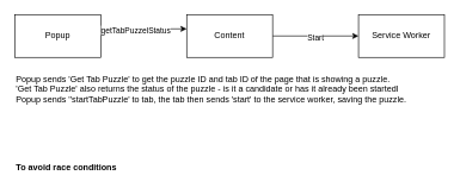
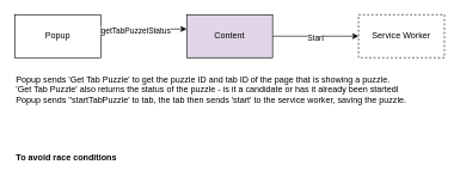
- <mxCell id="5" value="Content" style="rounded=0;whiteSpace=wrap;html=1;" vertex="1" parent="1"><mxGeometry x="260" y="20" width="120" height="60" as="geometry" /></mxCell>
+ <mxCell id="5" value="Content" style="rounded=0;whiteSpace=wrap;html=1;fillColor=#e1d5e7;" vertex="1" parent="1"><mxGeometry x="260" y="20" width="120" height="60" as="geometry" /></mxCell>
- <mxCell id="6" value="Service Worker" style="rounded=0;whiteSpace=wrap;html=1;" vertex="1" parent="1"><mxGeometry x="500" y="20" width="120" height="60" as="geometry" /></mxCell>
+ <mxCell id="6" value="Service Worker" style="rounded=0;whiteSpace=wrap;html=1;dashed=1;" vertex="1" parent="1"><mxGeometry x="500" y="20" width="120" height="60" as="geometry" /></mxCell>
- <mxCell id="10" value="To avoid race conditions" style="text;html=1;strokeColor=none;fillColor=none;align=left;verticalAlign=middle;whiteSpace=wrap;rounded=0;fontStyle=1" vertex="1" parent="1"><mxGeometry x="20" y="220" width="520" height="30" as="geometry" /></mxCell>
+ <mxCell id="10" value="To avoid race conditions" style="text;html=1;strokeColor=none;fillColor=none;align=left;verticalAlign=middle;whiteSpace=wrap;rounded=0;fontStyle=1" vertex="1" parent="1"><mxGeometry x="20" y="205" width="520" height="30" as="geometry" /></mxCell>
